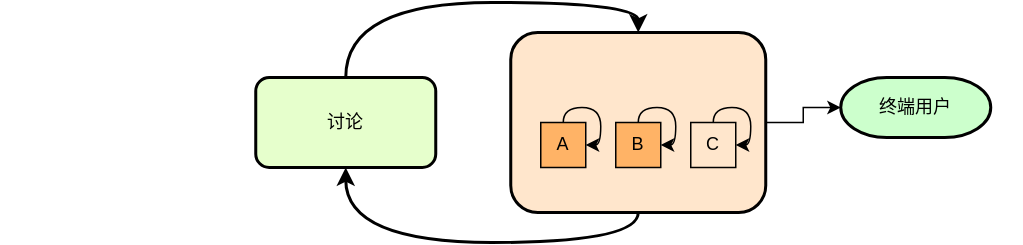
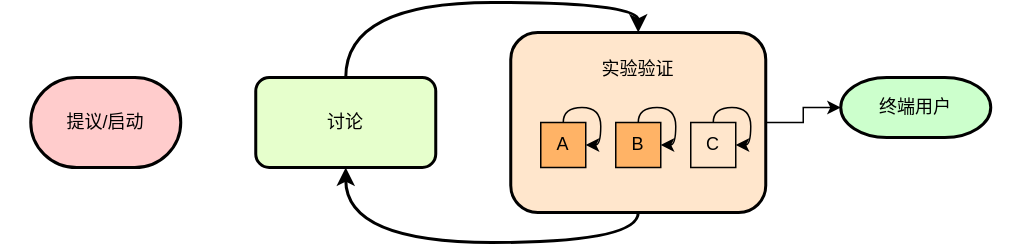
+ <mxCell id="11" value="实验验证" style="text;html=1;strokeColor=none;fillColor=none;align=center;verticalAlign=middle;whiteSpace=wrap;rounded=0;" vertex="1" parent="1"><mxGeometry x="395" y="30" width="60" height="30" as="geometry" /></mxCell>
+ <mxCell id="2" value="提议/启动" style="strokeWidth=2;html=1;shape=mxgraph.flowchart.terminator;whiteSpace=wrap;fillColor=#FFCCCC;" vertex="1" parent="1"><mxGeometry x="20" y="50" width="100" height="60" as="geometry" /></mxCell>
